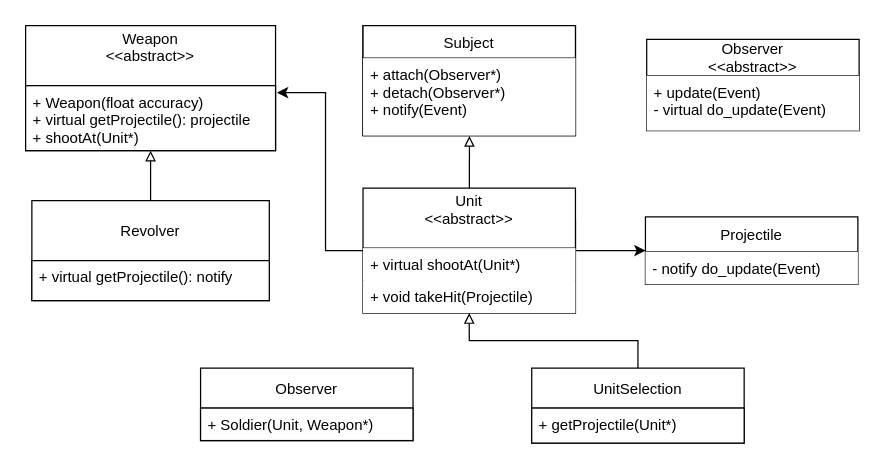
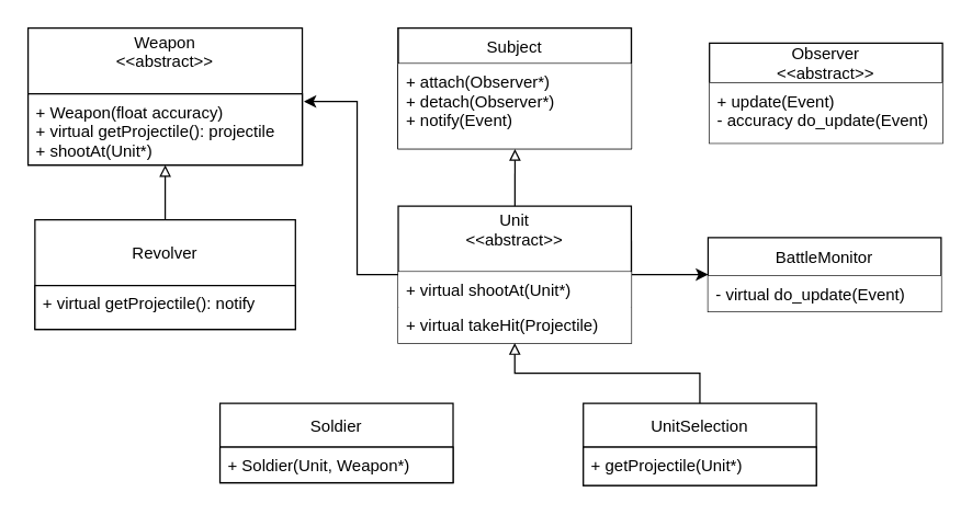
- <mxCell id="19" value="+ update(Event)&#10;- virtual do_update(Event)&#10;" style="text;strokeColor=none;fillColor=#ffffff;align=left;verticalAlign=top;spacingLeft=4;spacingRight=4;overflow=hidden;rotatable=0;points=[[0,0.5],[1,0.5]];portConstraint=eastwest;" parent="18" vertex="1"><mxGeometry y="29" width="170" height="44" as="geometry" /></mxCell>
+ <mxCell id="19" value="+ update(Event)&#10;- accuracy do_update(Event)&#10;" style="text;strokeColor=none;fillColor=#ffffff;align=left;verticalAlign=top;spacingLeft=4;spacingRight=4;overflow=hidden;rotatable=0;points=[[0,0.5],[1,0.5]];portConstraint=eastwest;" parent="18" vertex="1"><mxGeometry y="29" width="170" height="44" as="geometry" /></mxCell>
- <mxCell id="24" value="Projectile" style="swimlane;fontStyle=0;childLayout=stackLayout;horizontal=1;startSize=28;fillColor=#ffffff;horizontalStack=0;resizeParent=1;resizeParentMax=0;resizeLast=0;collapsible=1;marginBottom=0;" parent="1" vertex="1"><mxGeometry x="516" y="173" width="170" height="54" as="geometry" /></mxCell>
+ <mxCell id="24" value="BattleMonitor" style="swimlane;fontStyle=0;childLayout=stackLayout;horizontal=1;startSize=28;fillColor=#ffffff;horizontalStack=0;resizeParent=1;resizeParentMax=0;resizeLast=0;collapsible=1;marginBottom=0;" parent="1" vertex="1"><mxGeometry x="516" y="173" width="170" height="54" as="geometry" /></mxCell>
- <mxCell id="25" value="- notify do_update(Event)" style="text;strokeColor=none;fillColor=#ffffff;align=left;verticalAlign=top;spacingLeft=4;spacingRight=4;overflow=hidden;rotatable=0;points=[[0,0.5],[1,0.5]];portConstraint=eastwest;" parent="24" vertex="1"><mxGeometry y="28" width="170" height="26" as="geometry" /></mxCell>
+ <mxCell id="25" value="- virtual do_update(Event)" style="text;strokeColor=none;fillColor=#ffffff;align=left;verticalAlign=top;spacingLeft=4;spacingRight=4;overflow=hidden;rotatable=0;points=[[0,0.5],[1,0.5]];portConstraint=eastwest;" parent="24" vertex="1"><mxGeometry y="28" width="170" height="26" as="geometry" /></mxCell>
- <mxCell id="9" value="+ void takeHit(Projectile)" style="text;strokeColor=none;fillColor=#ffffff;align=left;verticalAlign=top;spacingLeft=4;spacingRight=4;overflow=hidden;rotatable=0;points=[[0,0.5],[1,0.5]];portConstraint=eastwest;" parent="7" vertex="1"><mxGeometry y="74" width="170" height="26" as="geometry" /></mxCell>
+ <mxCell id="9" value="+ virtual takeHit(Projectile)" style="text;strokeColor=none;fillColor=#ffffff;align=left;verticalAlign=top;spacingLeft=4;spacingRight=4;overflow=hidden;rotatable=0;points=[[0,0.5],[1,0.5]];portConstraint=eastwest;" parent="7" vertex="1"><mxGeometry y="74" width="170" height="26" as="geometry" /></mxCell>
- <mxCell id="10" value="Observer" style="swimlane;fontStyle=0;childLayout=stackLayout;horizontal=1;startSize=32;fillColor=#ffffff;horizontalStack=0;resizeParent=1;resizeParentMax=0;resizeLast=0;collapsible=1;marginBottom=0;" parent="1" vertex="1"><mxGeometry x="160" y="294" width="170" height="58" as="geometry" /></mxCell>
+ <mxCell id="10" value="Soldier" style="swimlane;fontStyle=0;childLayout=stackLayout;horizontal=1;startSize=32;fillColor=#ffffff;horizontalStack=0;resizeParent=1;resizeParentMax=0;resizeLast=0;collapsible=1;marginBottom=0;" parent="1" vertex="1"><mxGeometry x="160" y="294" width="170" height="58" as="geometry" /></mxCell>
